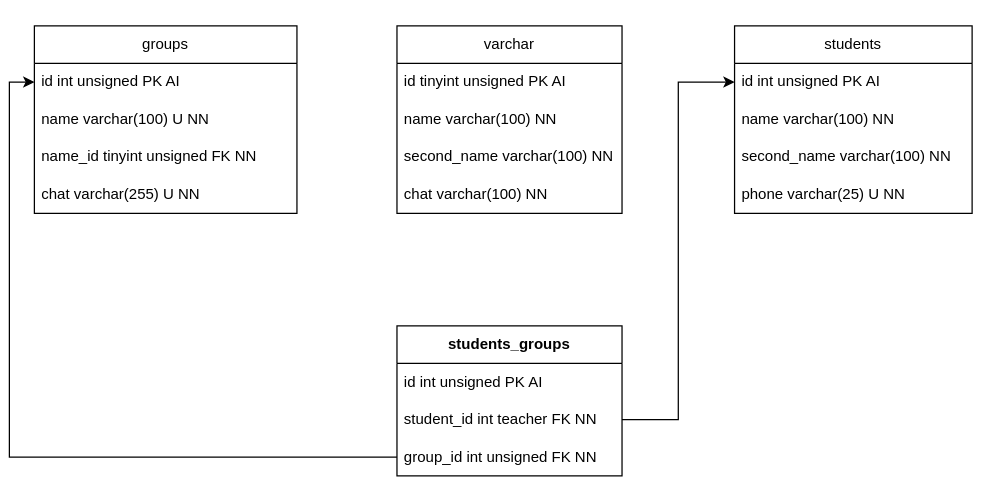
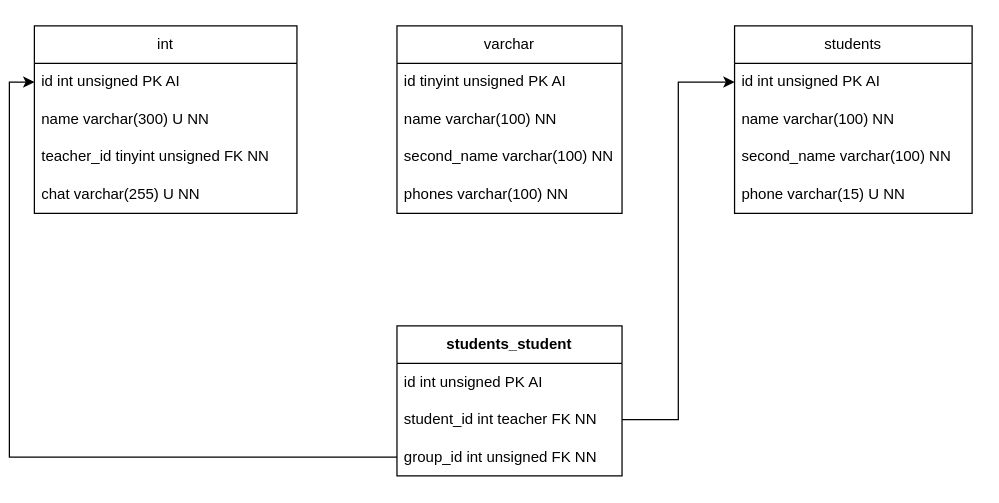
- <mxCell id="2" value="groups" style="swimlane;fontStyle=0;childLayout=stackLayout;horizontal=1;startSize=30;horizontalStack=0;resizeParent=1;resizeParentMax=0;resizeLast=0;collapsible=1;marginBottom=0;whiteSpace=wrap;html=1;" parent="1" vertex="1"><mxGeometry x="20" y="20" width="210" height="150" as="geometry" /></mxCell>
+ <mxCell id="2" value="int" style="swimlane;fontStyle=0;childLayout=stackLayout;horizontal=1;startSize=30;horizontalStack=0;resizeParent=1;resizeParentMax=0;resizeLast=0;collapsible=1;marginBottom=0;whiteSpace=wrap;html=1;" parent="1" vertex="1"><mxGeometry x="20" y="20" width="210" height="150" as="geometry" /></mxCell>
- <mxCell id="4" value="name varchar(100) U NN" style="text;strokeColor=none;fillColor=none;align=left;verticalAlign=middle;spacingLeft=4;spacingRight=4;overflow=hidden;points=[[0,0.5],[1,0.5]];portConstraint=eastwest;rotatable=0;whiteSpace=wrap;html=1;" parent="2" vertex="1"><mxGeometry y="60" width="210" height="30" as="geometry" /></mxCell>
+ <mxCell id="4" value="name varchar(300) U NN" style="text;strokeColor=none;fillColor=none;align=left;verticalAlign=middle;spacingLeft=4;spacingRight=4;overflow=hidden;points=[[0,0.5],[1,0.5]];portConstraint=eastwest;rotatable=0;whiteSpace=wrap;html=1;" parent="2" vertex="1"><mxGeometry y="60" width="210" height="30" as="geometry" /></mxCell>
- <mxCell id="5" value="name_id tinyint unsigned FK NN" style="text;strokeColor=none;fillColor=none;align=left;verticalAlign=middle;spacingLeft=4;spacingRight=4;overflow=hidden;points=[[0,0.5],[1,0.5]];portConstraint=eastwest;rotatable=0;whiteSpace=wrap;html=1;" parent="2" vertex="1"><mxGeometry y="90" width="210" height="30" as="geometry" /></mxCell>
+ <mxCell id="5" value="teacher_id tinyint unsigned FK NN" style="text;strokeColor=none;fillColor=none;align=left;verticalAlign=middle;spacingLeft=4;spacingRight=4;overflow=hidden;points=[[0,0.5],[1,0.5]];portConstraint=eastwest;rotatable=0;whiteSpace=wrap;html=1;" parent="2" vertex="1"><mxGeometry y="90" width="210" height="30" as="geometry" /></mxCell>
- <mxCell id="11" value="chat varchar(100) NN" style="text;strokeColor=none;fillColor=none;align=left;verticalAlign=middle;spacingLeft=4;spacingRight=4;overflow=hidden;points=[[0,0.5],[1,0.5]];portConstraint=eastwest;rotatable=0;whiteSpace=wrap;html=1;" vertex="1" parent="7"><mxGeometry y="120" width="180" height="30" as="geometry" /></mxCell>
+ <mxCell id="11" value="phones varchar(100) NN" style="text;strokeColor=none;fillColor=none;align=left;verticalAlign=middle;spacingLeft=4;spacingRight=4;overflow=hidden;points=[[0,0.5],[1,0.5]];portConstraint=eastwest;rotatable=0;whiteSpace=wrap;html=1;" vertex="1" parent="7"><mxGeometry y="120" width="180" height="30" as="geometry" /></mxCell>
- <mxCell id="16" value="phone varchar(25) U NN" style="text;strokeColor=none;fillColor=none;align=left;verticalAlign=middle;spacingLeft=4;spacingRight=4;overflow=hidden;points=[[0,0.5],[1,0.5]];portConstraint=eastwest;rotatable=0;whiteSpace=wrap;html=1;" vertex="1" parent="12"><mxGeometry y="120" width="190" height="30" as="geometry" /></mxCell>
+ <mxCell id="16" value="phone varchar(15) U NN" style="text;strokeColor=none;fillColor=none;align=left;verticalAlign=middle;spacingLeft=4;spacingRight=4;overflow=hidden;points=[[0,0.5],[1,0.5]];portConstraint=eastwest;rotatable=0;whiteSpace=wrap;html=1;" vertex="1" parent="12"><mxGeometry y="120" width="190" height="30" as="geometry" /></mxCell>
- <mxCell id="17" value="students_groups" style="swimlane;childLayout=stackLayout;horizontal=1;startSize=30;horizontalStack=0;resizeParent=1;resizeParentMax=0;resizeLast=0;collapsible=1;marginBottom=0;whiteSpace=wrap;html=1;fillColor=default;" vertex="1" parent="1"><mxGeometry x="310" y="260" width="180" height="120" as="geometry" /></mxCell>
+ <mxCell id="17" value="students_student" style="swimlane;childLayout=stackLayout;horizontal=1;startSize=30;horizontalStack=0;resizeParent=1;resizeParentMax=0;resizeLast=0;collapsible=1;marginBottom=0;whiteSpace=wrap;html=1;fillColor=default;" vertex="1" parent="1"><mxGeometry x="310" y="260" width="180" height="120" as="geometry" /></mxCell>
